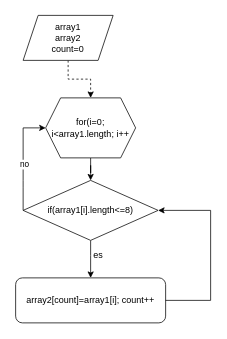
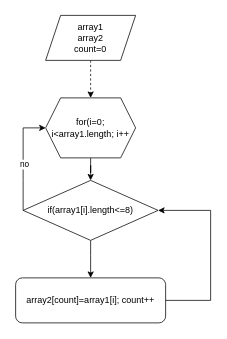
- <mxCell id="3" value="array1&lt;br&gt;array2&lt;br&gt;count=0" style="shape=parallelogram;perimeter=parallelogramPerimeter;whiteSpace=wrap;html=1;fixedSize=1;" parent="1" vertex="1"><mxGeometry x="30" y="20" width="120" height="60" as="geometry" /></mxCell>
+ <mxCell id="3" value="array1&lt;br&gt;array2&lt;br&gt;count=0" style="shape=parallelogram;perimeter=parallelogramPerimeter;whiteSpace=wrap;html=1;fixedSize=1;" parent="1" vertex="1"><mxGeometry x="60" y="20" width="120" height="60" as="geometry" /></mxCell>
- <mxCell id="11" value="es" style="text;html=1;align=center;verticalAlign=middle;resizable=0;points=[];autosize=1;strokeColor=none;fillColor=none;" vertex="1" parent="1"><mxGeometry x="110" y="325" width="40" height="30" as="geometry" /></mxCell>
